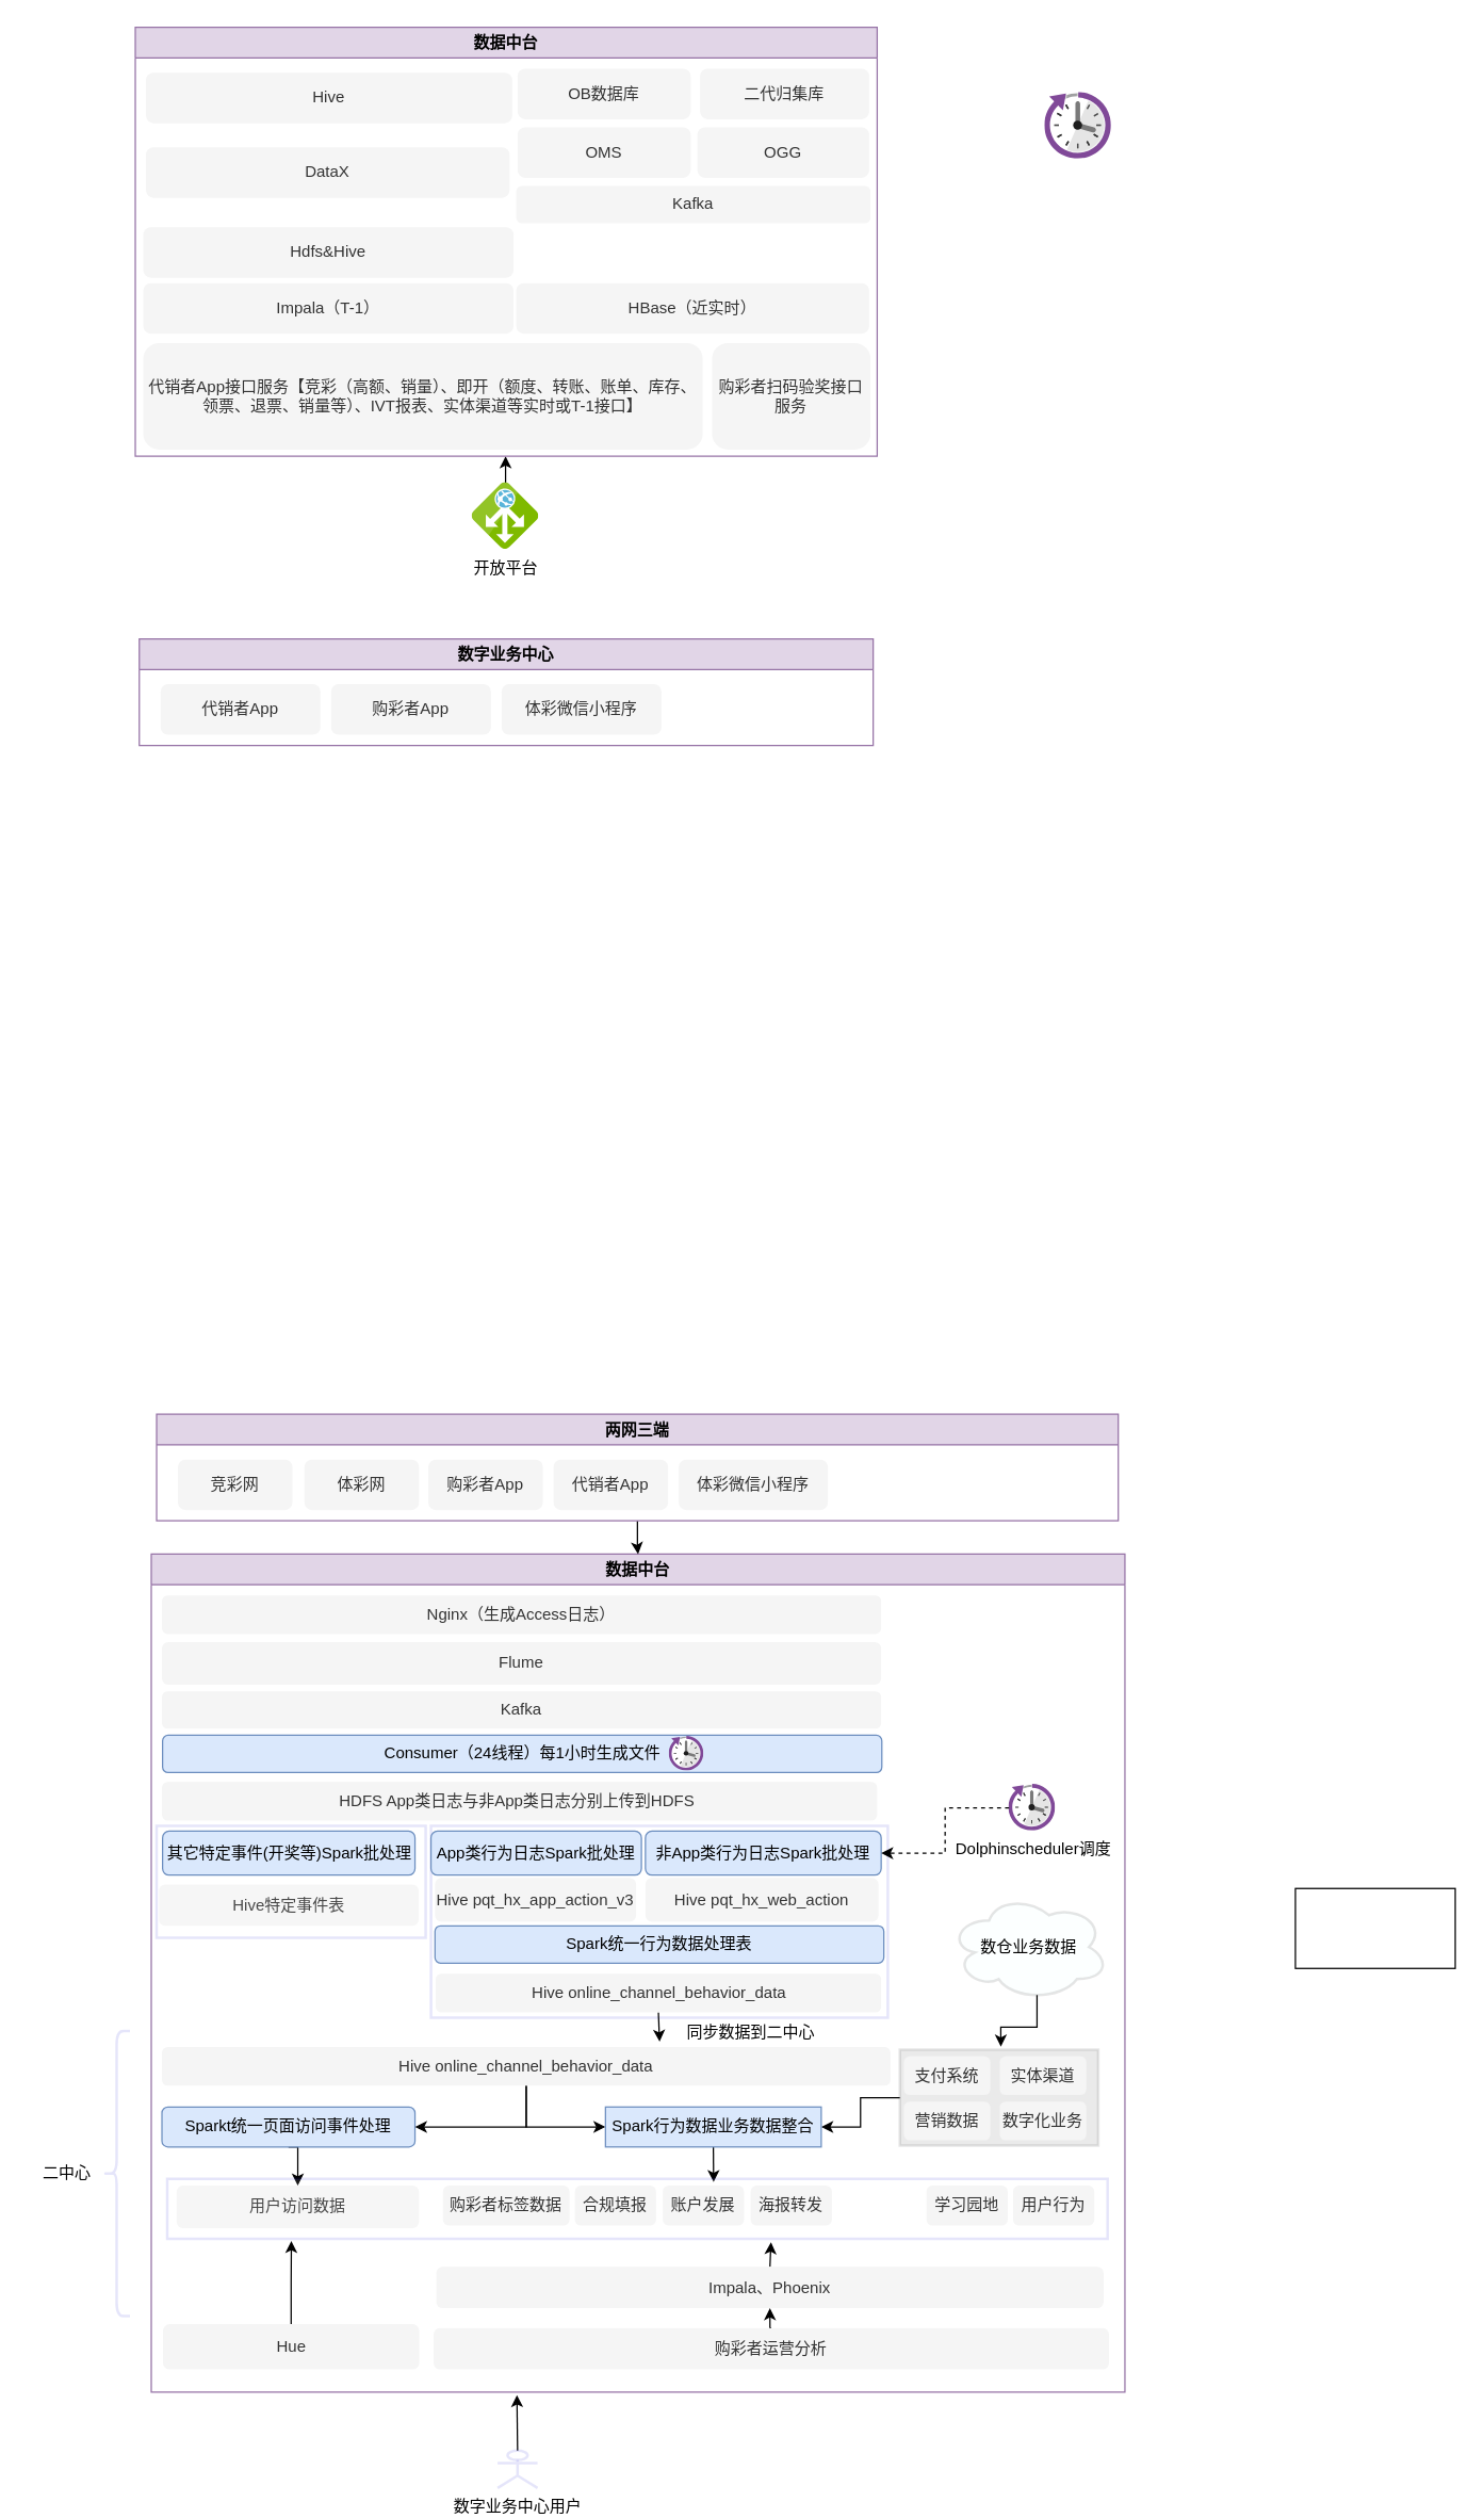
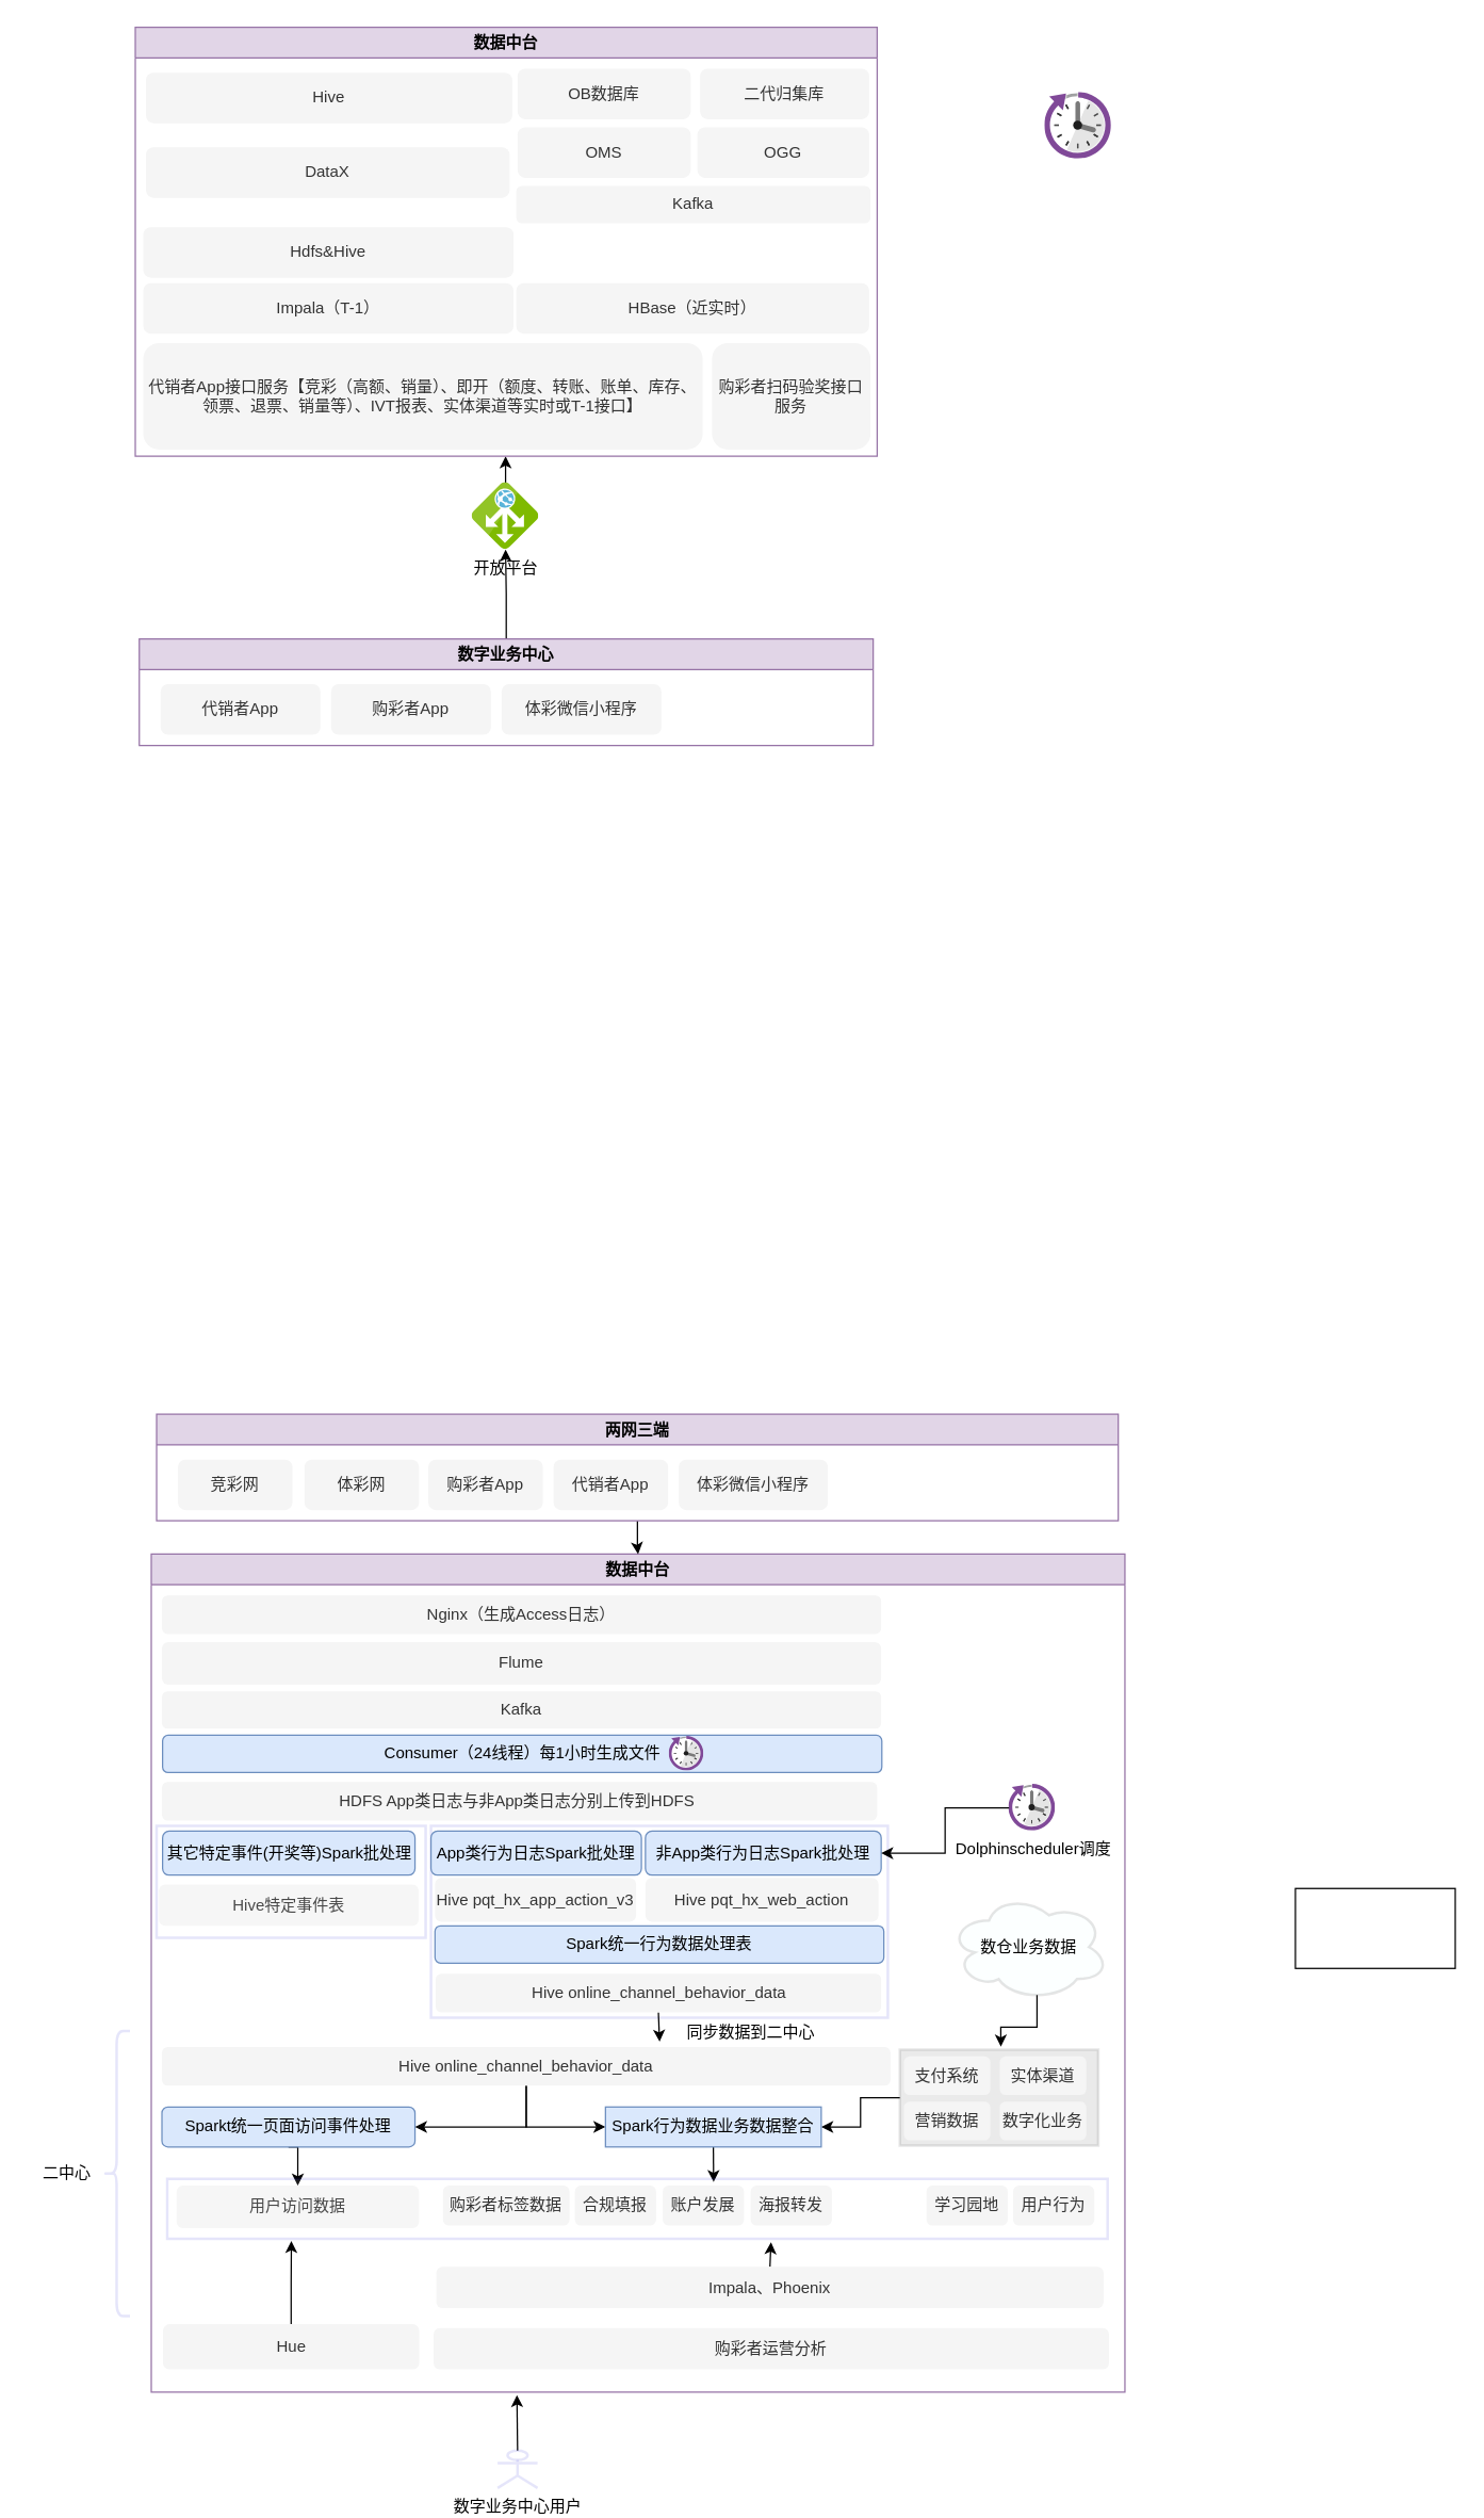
+ <mxCell id="5" style="edgeStyle=orthogonalEdgeStyle;rounded=0;orthogonalLoop=1;jettySize=auto;html=1;exitX=0.5;exitY=0;exitDx=0;exitDy=0;" edge="1" parent="1" source="6" target="3"><mxGeometry relative="1" as="geometry"><mxPoint x="364.8" y="419.4" as="targetPoint" /></mxGeometry></mxCell>
- <mxCell id="47" value="" style="edgeStyle=orthogonalEdgeStyle;rounded=0;orthogonalLoop=1;jettySize=auto;html=1;dashed=1;" edge="1" parent="23" source="46" target="38"><mxGeometry relative="1" as="geometry" /></mxCell>
+ <mxCell id="47" value="" style="edgeStyle=orthogonalEdgeStyle;rounded=0;orthogonalLoop=1;jettySize=auto;html=1;" edge="1" parent="23" source="46" target="38"><mxGeometry relative="1" as="geometry" /></mxCell>
- <mxCell id="66" style="edgeStyle=orthogonalEdgeStyle;rounded=0;orthogonalLoop=1;jettySize=auto;html=1;exitX=0.5;exitY=0;exitDx=0;exitDy=0;entryX=0.5;entryY=1;entryDx=0;entryDy=0;" edge="1" parent="23" source="67" target="72"><mxGeometry relative="1" as="geometry" /></mxCell>
